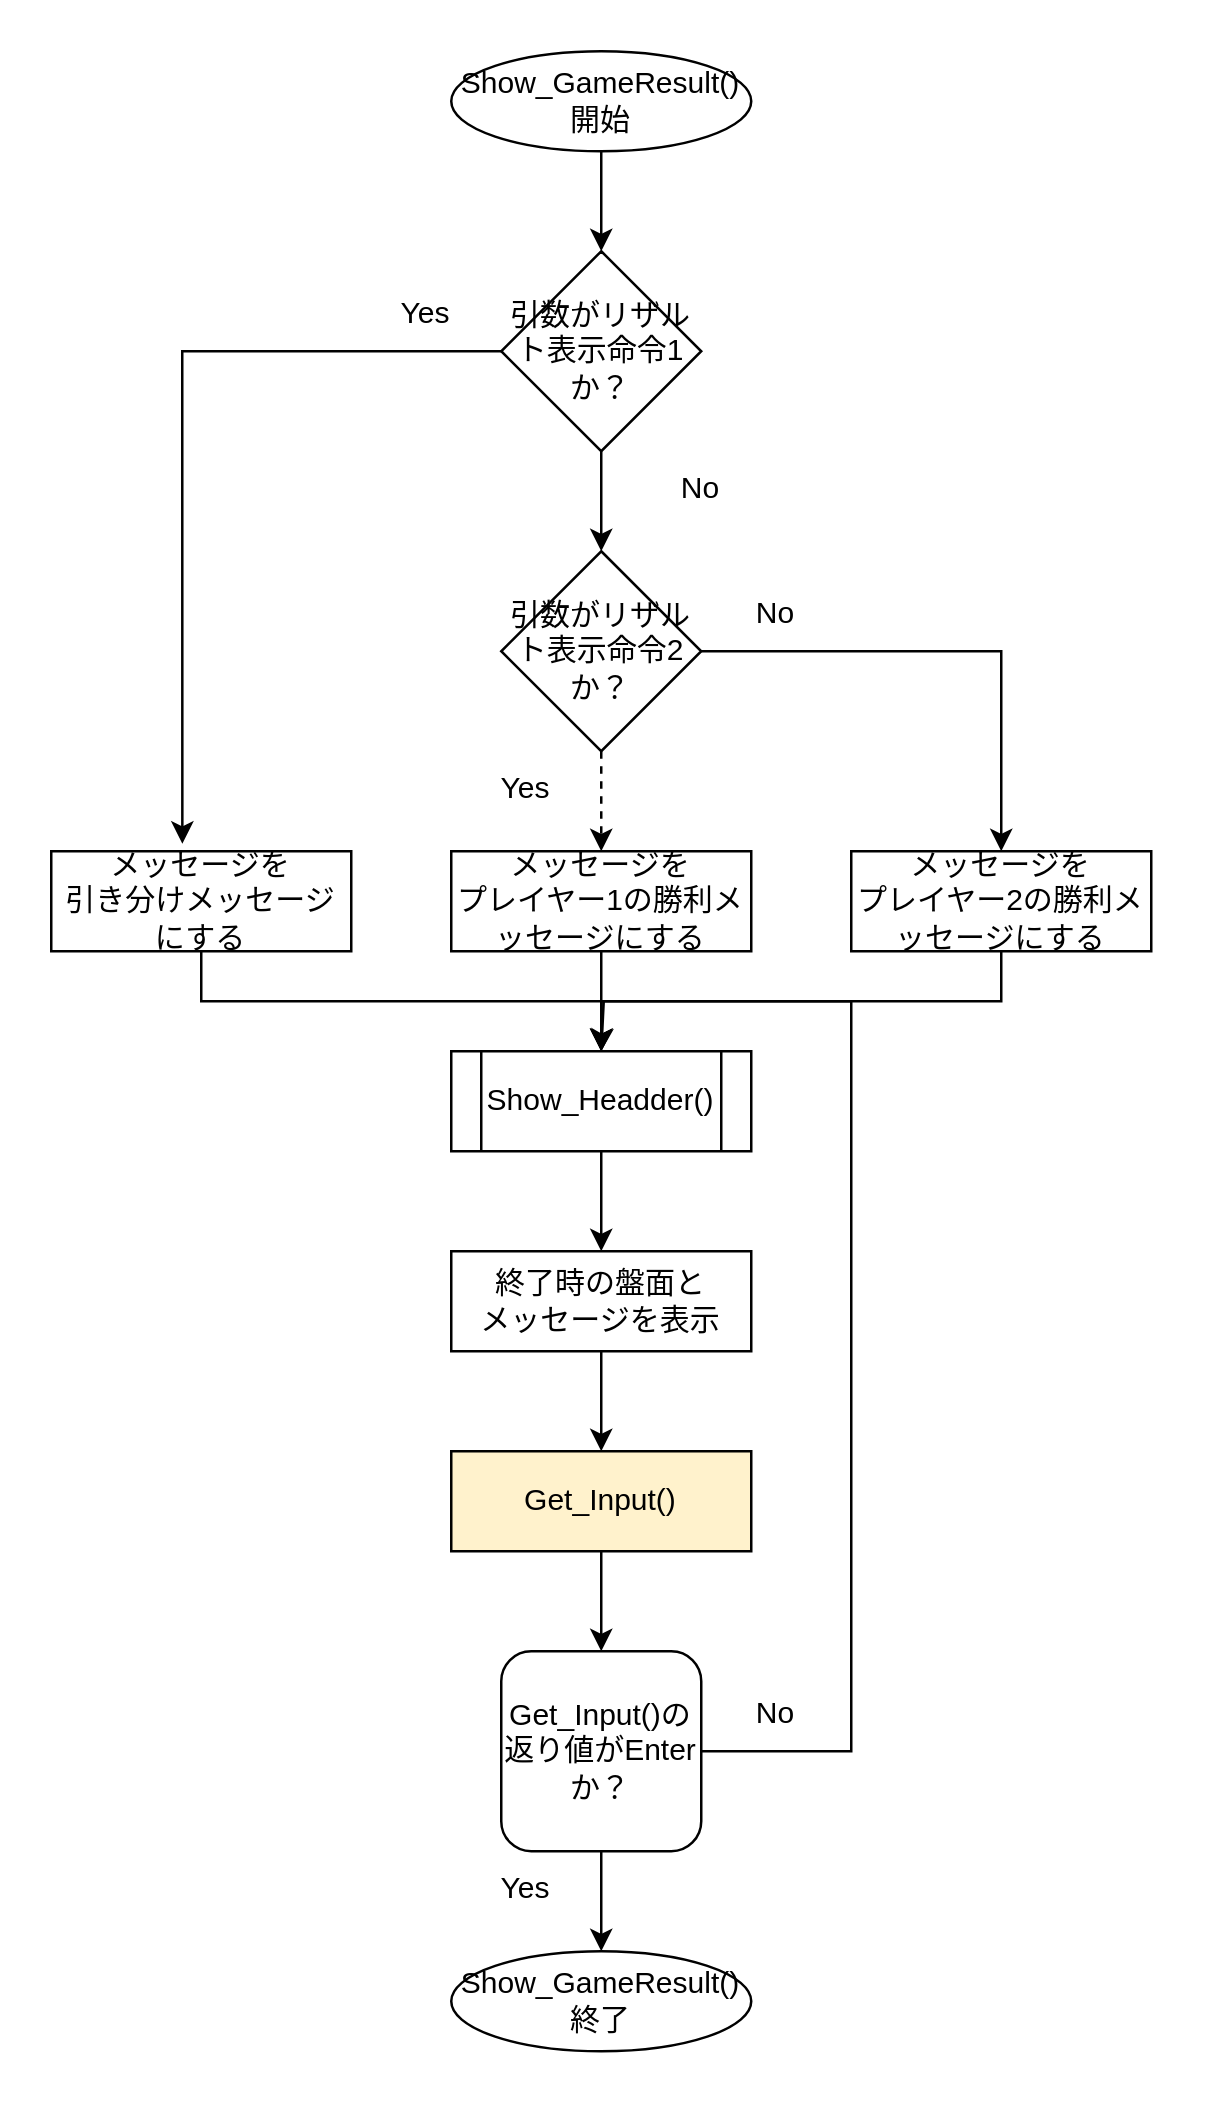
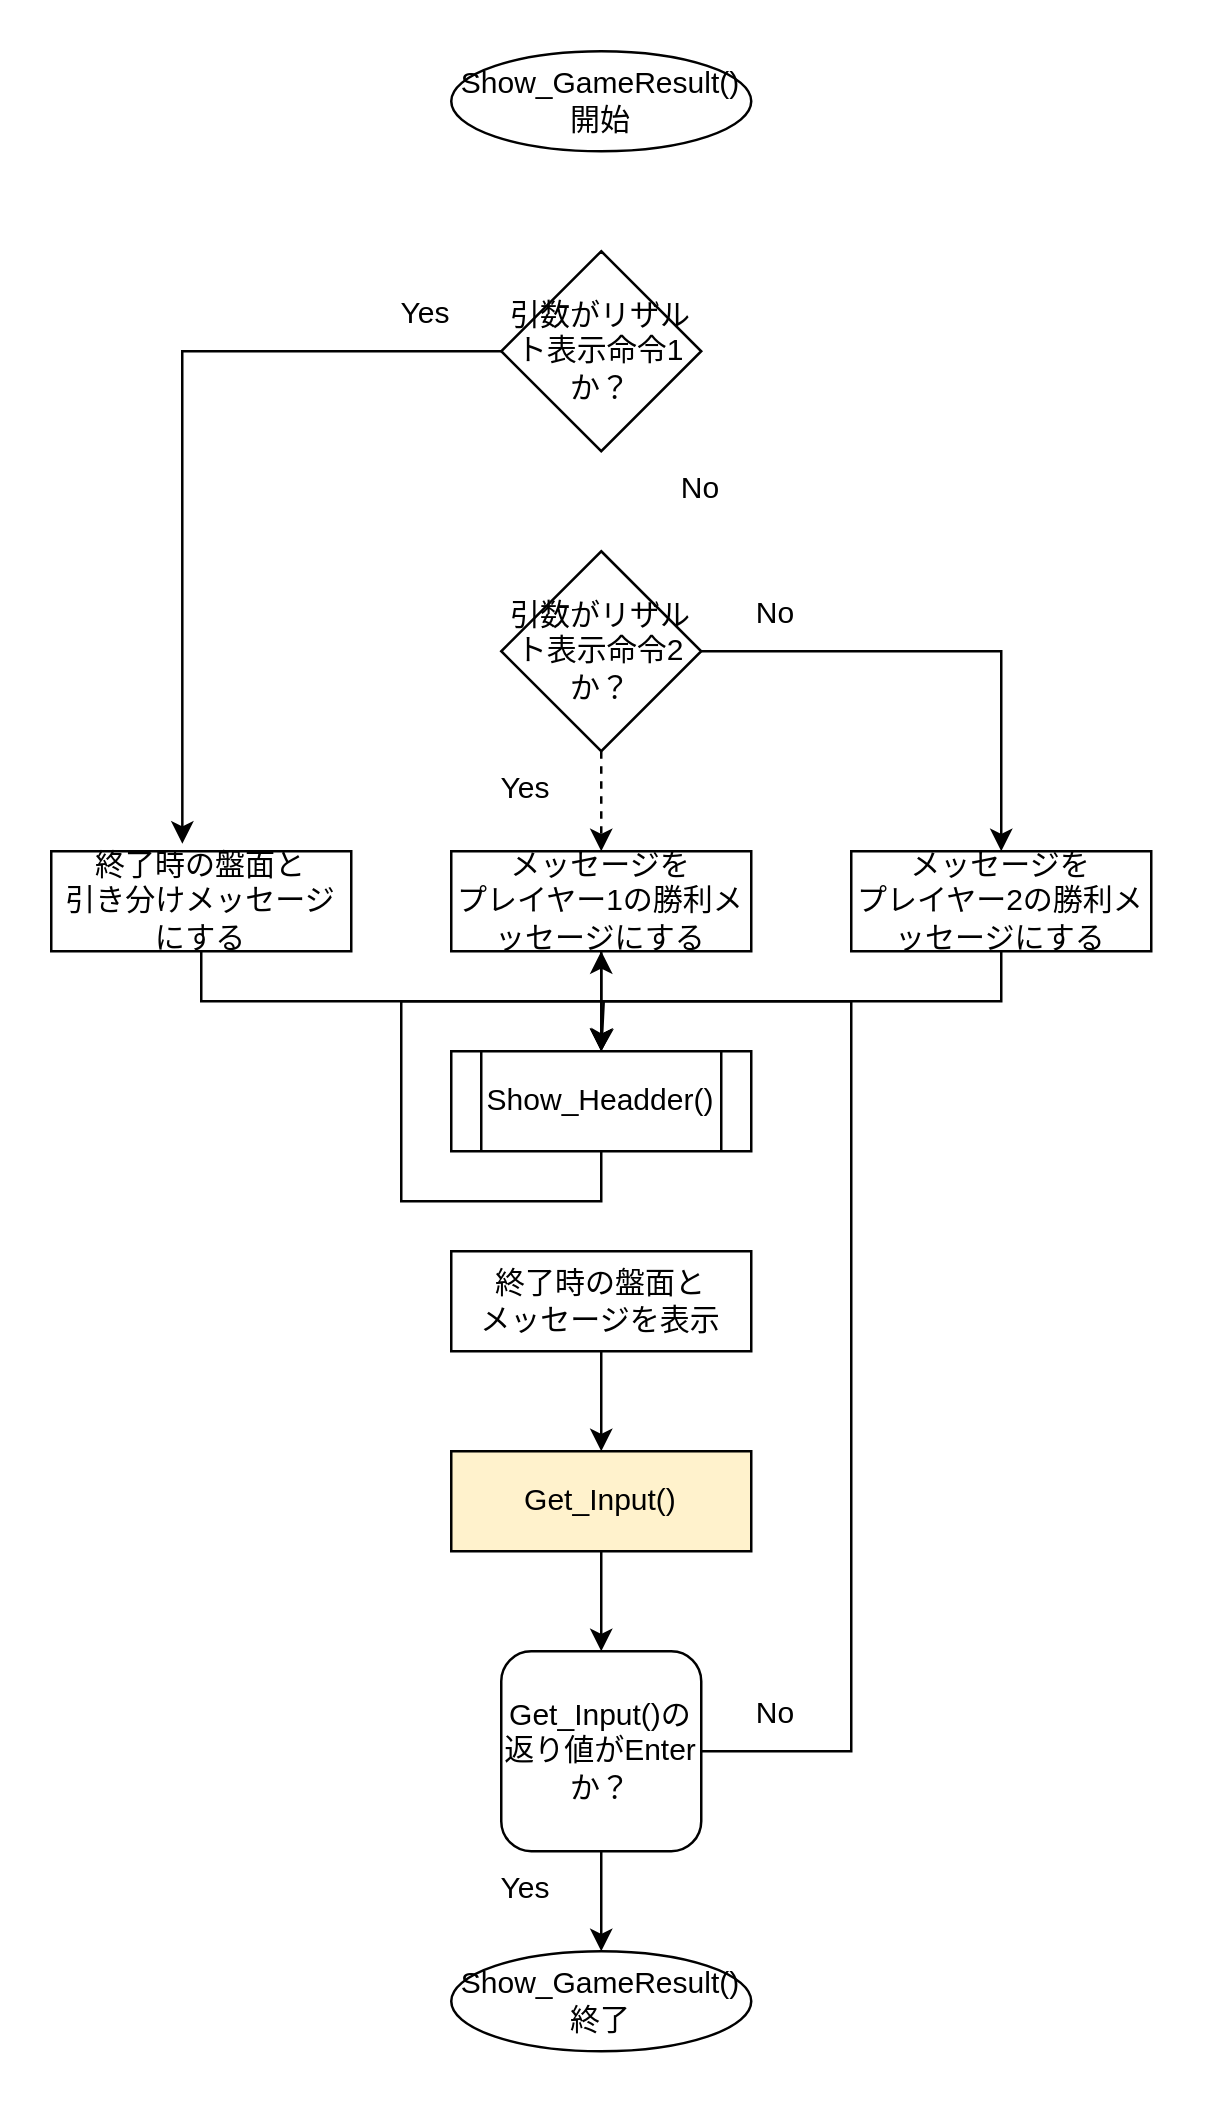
- <mxCell id="2" style="edgeStyle=orthogonalEdgeStyle;rounded=0;orthogonalLoop=1;jettySize=auto;html=1;exitX=0.5;exitY=1;exitDx=0;exitDy=0;entryX=0.5;entryY=0;entryDx=0;entryDy=0;" edge="1" parent="1" source="3" target="5"><mxGeometry relative="1" as="geometry" /></mxCell>
- <mxCell id="4" style="edgeStyle=orthogonalEdgeStyle;rounded=0;orthogonalLoop=1;jettySize=auto;html=1;exitX=0.5;exitY=1;exitDx=0;exitDy=0;entryX=0.5;entryY=0;entryDx=0;entryDy=0;" edge="1" parent="1" source="5" target="18"><mxGeometry relative="1" as="geometry" /></mxCell>
- <mxCell id="11" value="メッセージを&lt;div&gt;引き分けメッセージにする&lt;/div&gt;" style="rounded=0;whiteSpace=wrap;html=1;" vertex="1" parent="1"><mxGeometry x="20" y="340" width="120" height="40" as="geometry" /></mxCell>
+ <mxCell id="11" value="終了時の盤面と&lt;div&gt;引き分けメッセージにする&lt;/div&gt;" style="rounded=0;whiteSpace=wrap;html=1;" vertex="1" parent="1"><mxGeometry x="20" y="340" width="120" height="40" as="geometry" /></mxCell>
- <mxCell id="6" style="edgeStyle=orthogonalEdgeStyle;rounded=0;orthogonalLoop=1;jettySize=auto;html=1;exitX=0.5;exitY=1;exitDx=0;exitDy=0;entryX=0.5;entryY=0;entryDx=0;entryDy=0;" edge="1" parent="1" source="7" target="9"><mxGeometry relative="1" as="geometry" /></mxCell>
+ <mxCell id="6" style="edgeStyle=orthogonalEdgeStyle;rounded=0;orthogonalLoop=1;jettySize=auto;html=1;exitX=0.5;exitY=1;exitDx=0;exitDy=0;" edge="1" parent="1" source="7" target="13"><mxGeometry relative="1" as="geometry" /></mxCell>
